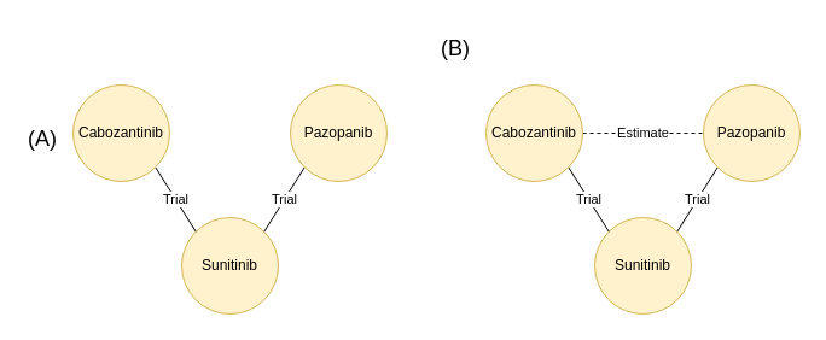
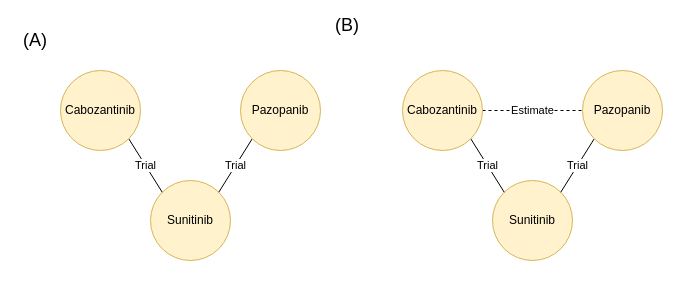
- <mxCell id="14" value="&lt;font style=&quot;font-size: 18px;&quot;&gt;(B)&lt;/font&gt;" style="text;html=1;align=center;verticalAlign=middle;whiteSpace=wrap;rounded=0;" vertex="1" parent="1"><mxGeometry x="362" y="20" width="30" height="40" as="geometry" /></mxCell>
+ <mxCell id="14" value="&lt;font style=&quot;font-size: 18px;&quot;&gt;(B)&lt;/font&gt;" style="text;html=1;align=center;verticalAlign=middle;whiteSpace=wrap;rounded=0;" vertex="1" parent="1"><mxGeometry x="332" y="5" width="30" height="40" as="geometry" /></mxCell>
- <mxCell id="7" value="&lt;font style=&quot;font-size: 18px;&quot;&gt;(A)&lt;/font&gt;" style="text;html=1;align=center;verticalAlign=middle;whiteSpace=wrap;rounded=0;" vertex="1" parent="1"><mxGeometry x="20" y="95" width="30" height="40" as="geometry" /></mxCell>
+ <mxCell id="7" value="&lt;font style=&quot;font-size: 18px;&quot;&gt;(A)&lt;/font&gt;" style="text;html=1;align=center;verticalAlign=middle;whiteSpace=wrap;rounded=0;" vertex="1" parent="1"><mxGeometry x="20" y="20" width="30" height="40" as="geometry" /></mxCell>
